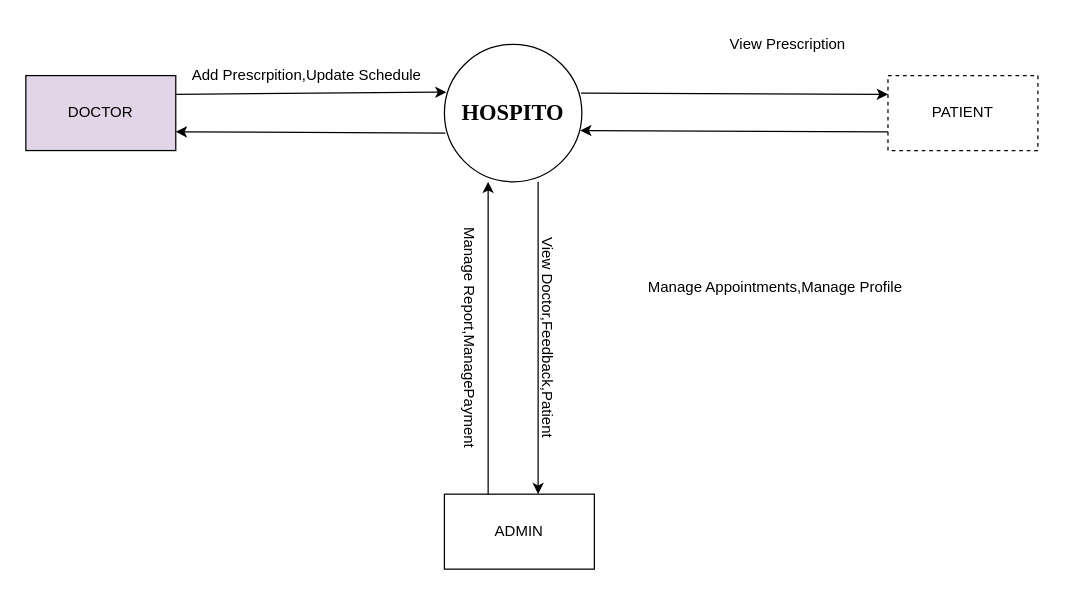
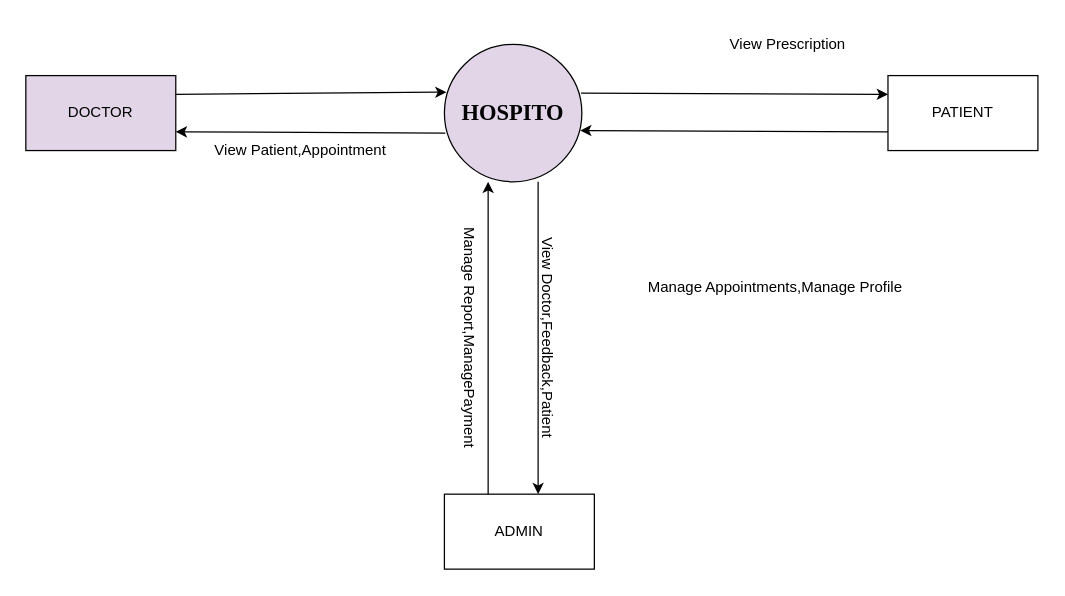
- <mxCell id="12" value="Add Prescrpition,Update Schedule" style="text;html=1;strokeColor=none;fillColor=none;align=center;verticalAlign=middle;whiteSpace=wrap;rounded=0;" parent="1" vertex="1"><mxGeometry x="150" y="45" width="190" height="30" as="geometry" /></mxCell>
- <mxCell id="2" value="&lt;b&gt;&lt;font face=&quot;Times New Roman&quot; style=&quot;font-size: 18px;&quot;&gt;HOSPITO&lt;/font&gt;&lt;/b&gt;" style="ellipse;whiteSpace=wrap;html=1;aspect=fixed;" parent="1" vertex="1"><mxGeometry x="355" y="35" width="110" height="110" as="geometry" /></mxCell>
+ <mxCell id="2" value="&lt;b&gt;&lt;font face=&quot;Times New Roman&quot; style=&quot;font-size: 18px;&quot;&gt;HOSPITO&lt;/font&gt;&lt;/b&gt;" style="ellipse;whiteSpace=wrap;html=1;aspect=fixed;fillColor=#e1d5e7;" parent="1" vertex="1"><mxGeometry x="355" y="35" width="110" height="110" as="geometry" /></mxCell>
- <mxCell id="4" value="PATIENT" style="rounded=0;whiteSpace=wrap;html=1;dashed=1;" parent="1" vertex="1"><mxGeometry x="710" y="60" width="120" height="60" as="geometry" /></mxCell>
+ <mxCell id="4" value="PATIENT" style="rounded=0;whiteSpace=wrap;html=1;" parent="1" vertex="1"><mxGeometry x="710" y="60" width="120" height="60" as="geometry" /></mxCell>
+ <mxCell id="13" value="View Patient,Appointment" style="text;html=1;strokeColor=none;fillColor=none;align=center;verticalAlign=middle;whiteSpace=wrap;rounded=0;" parent="1" vertex="1"><mxGeometry x="140" y="105" width="200" height="30" as="geometry" /></mxCell>
